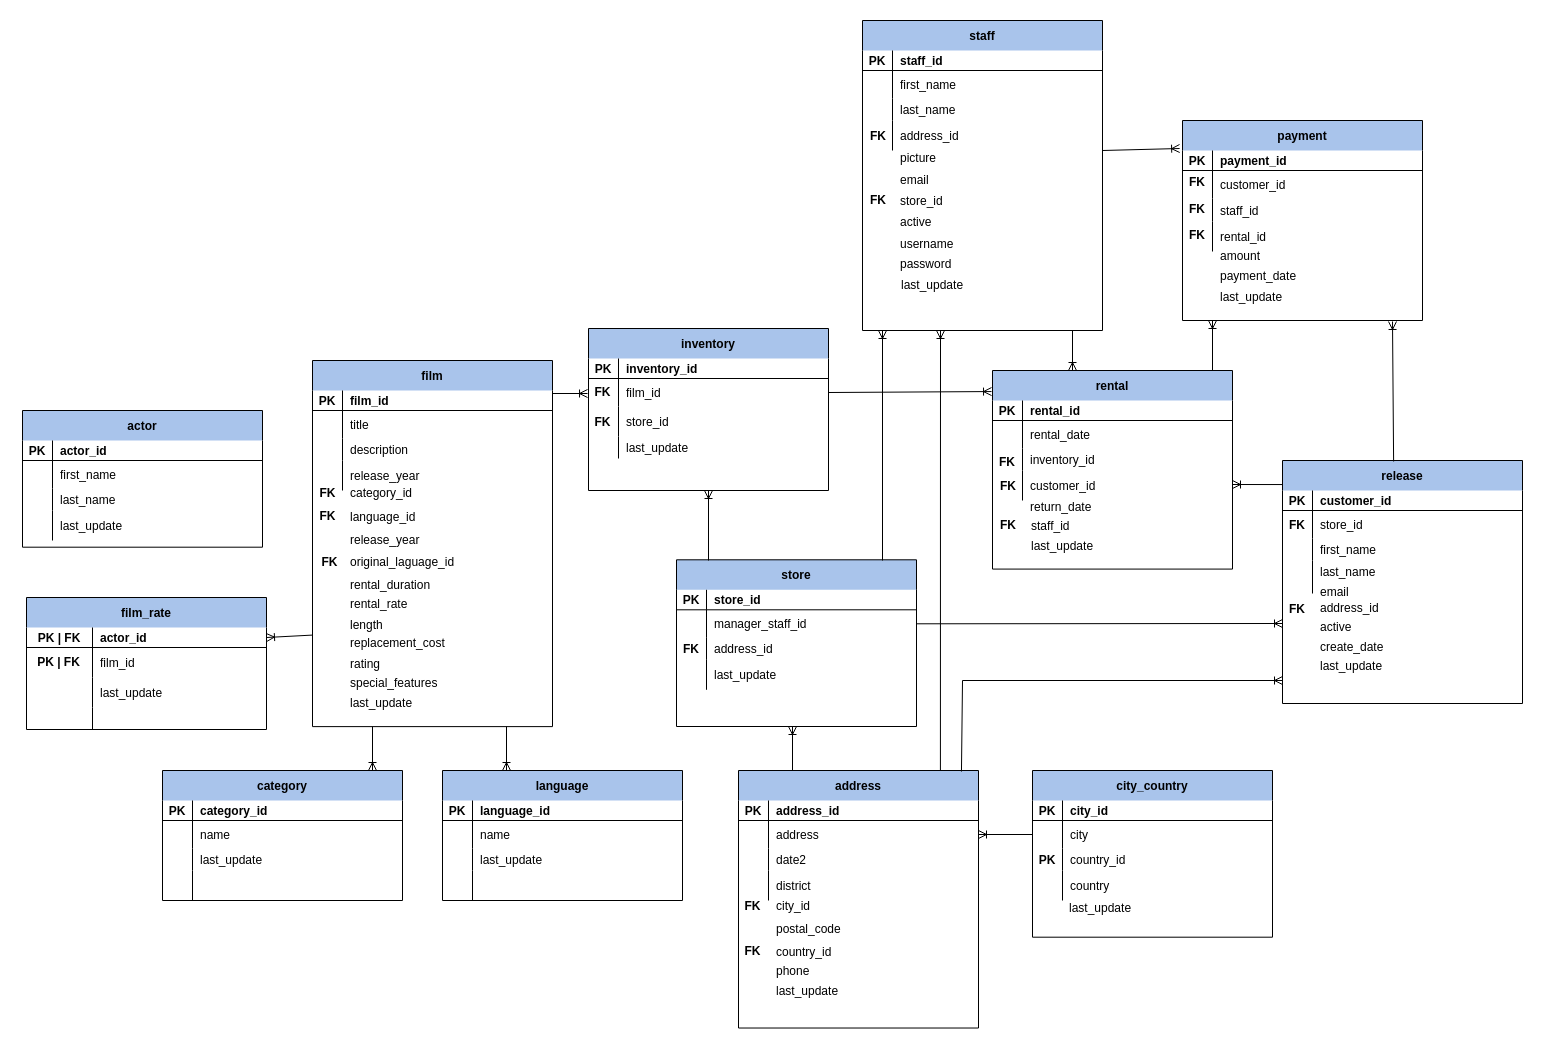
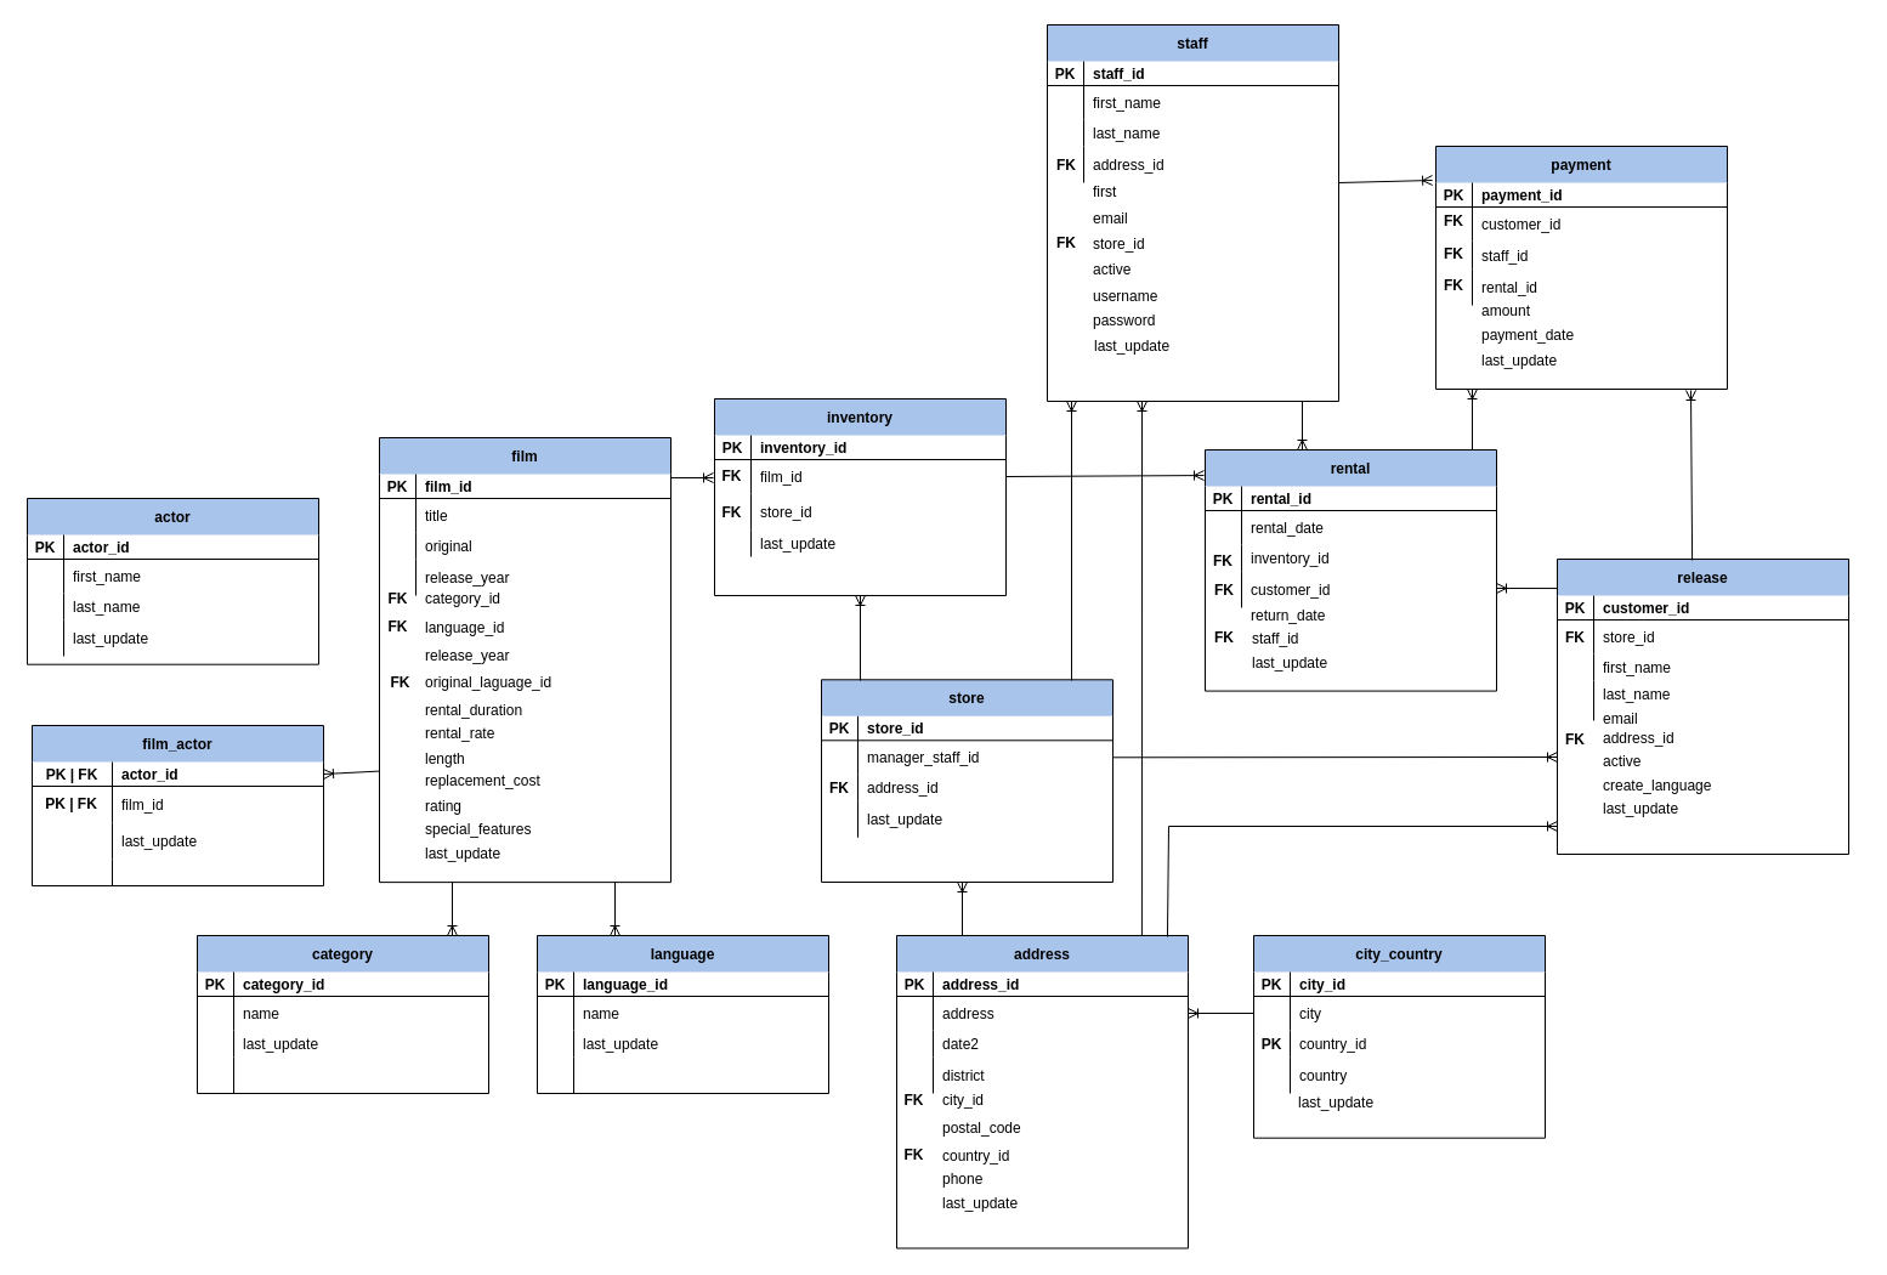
- <mxCell id="149" value="picture" style="shape=partialRectangle;connectable=0;fillColor=none;top=0;left=0;bottom=0;right=0;align=left;spacingLeft=6;overflow=hidden;fontSize=12;" vertex="1" parent="148"><mxGeometry x="29" width="210" height="30" as="geometry"><mxRectangle width="210" height="30" as="alternateBounds" /></mxGeometry></mxCell>
+ <mxCell id="149" value="first" style="shape=partialRectangle;connectable=0;fillColor=none;top=0;left=0;bottom=0;right=0;align=left;spacingLeft=6;overflow=hidden;fontSize=12;" vertex="1" parent="148"><mxGeometry x="29" width="210" height="30" as="geometry"><mxRectangle width="210" height="30" as="alternateBounds" /></mxGeometry></mxCell>
- <mxCell id="56" value="description" style="shape=partialRectangle;connectable=0;fillColor=none;top=0;left=0;bottom=0;right=0;align=left;spacingLeft=6;overflow=hidden;fontSize=12;" vertex="1" parent="54"><mxGeometry x="30" width="210" height="22" as="geometry"><mxRectangle width="210" height="22" as="alternateBounds" /></mxGeometry></mxCell>
+ <mxCell id="56" value="original" style="shape=partialRectangle;connectable=0;fillColor=none;top=0;left=0;bottom=0;right=0;align=left;spacingLeft=6;overflow=hidden;fontSize=12;" vertex="1" parent="54"><mxGeometry x="30" width="210" height="22" as="geometry"><mxRectangle width="210" height="22" as="alternateBounds" /></mxGeometry></mxCell>
- <mxCell id="76" value="film_rate" style="shape=table;startSize=30;container=1;collapsible=1;childLayout=tableLayout;fixedRows=1;rowLines=0;fontStyle=1;align=center;resizeLast=1;fontSize=12;fillColor=#A9C4EB;rounded=0;sketch=0;shadow=0;swimlaneLine=0;" vertex="1" parent="75"><mxGeometry x="6" width="240" height="132" as="geometry" /></mxCell>
+ <mxCell id="76" value="film_actor" style="shape=table;startSize=30;container=1;collapsible=1;childLayout=tableLayout;fixedRows=1;rowLines=0;fontStyle=1;align=center;resizeLast=1;fontSize=12;fillColor=#A9C4EB;rounded=0;sketch=0;shadow=0;swimlaneLine=0;" vertex="1" parent="75"><mxGeometry x="6" width="240" height="132" as="geometry" /></mxCell>
- <mxCell id="242" value="create_date" style="shape=partialRectangle;connectable=0;fillColor=none;top=0;left=0;bottom=0;right=0;align=left;spacingLeft=6;overflow=hidden;fontSize=12;" vertex="1" parent="240"><mxGeometry x="30" y="39" width="210" height="22" as="geometry"><mxRectangle width="210" height="22" as="alternateBounds" /></mxGeometry></mxCell>
+ <mxCell id="242" value="create_language" style="shape=partialRectangle;connectable=0;fillColor=none;top=0;left=0;bottom=0;right=0;align=left;spacingLeft=6;overflow=hidden;fontSize=12;" vertex="1" parent="240"><mxGeometry x="30" y="39" width="210" height="22" as="geometry"><mxRectangle width="210" height="22" as="alternateBounds" /></mxGeometry></mxCell>
